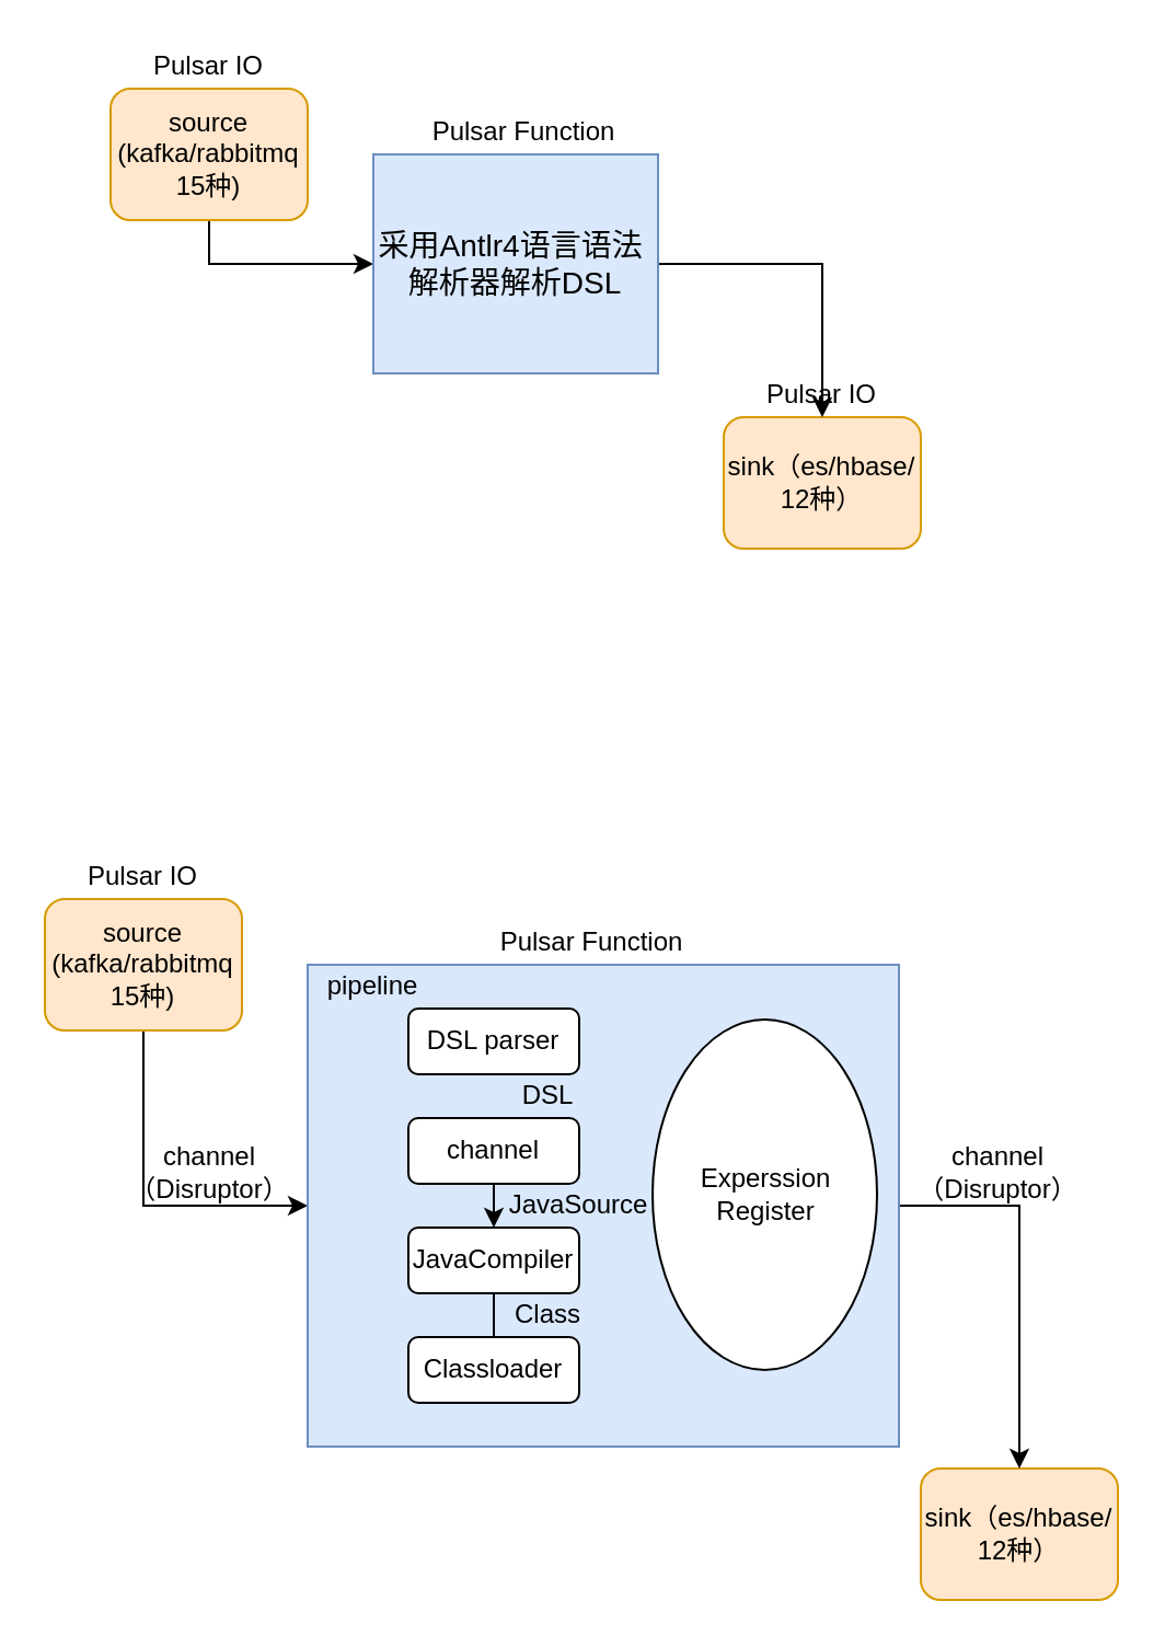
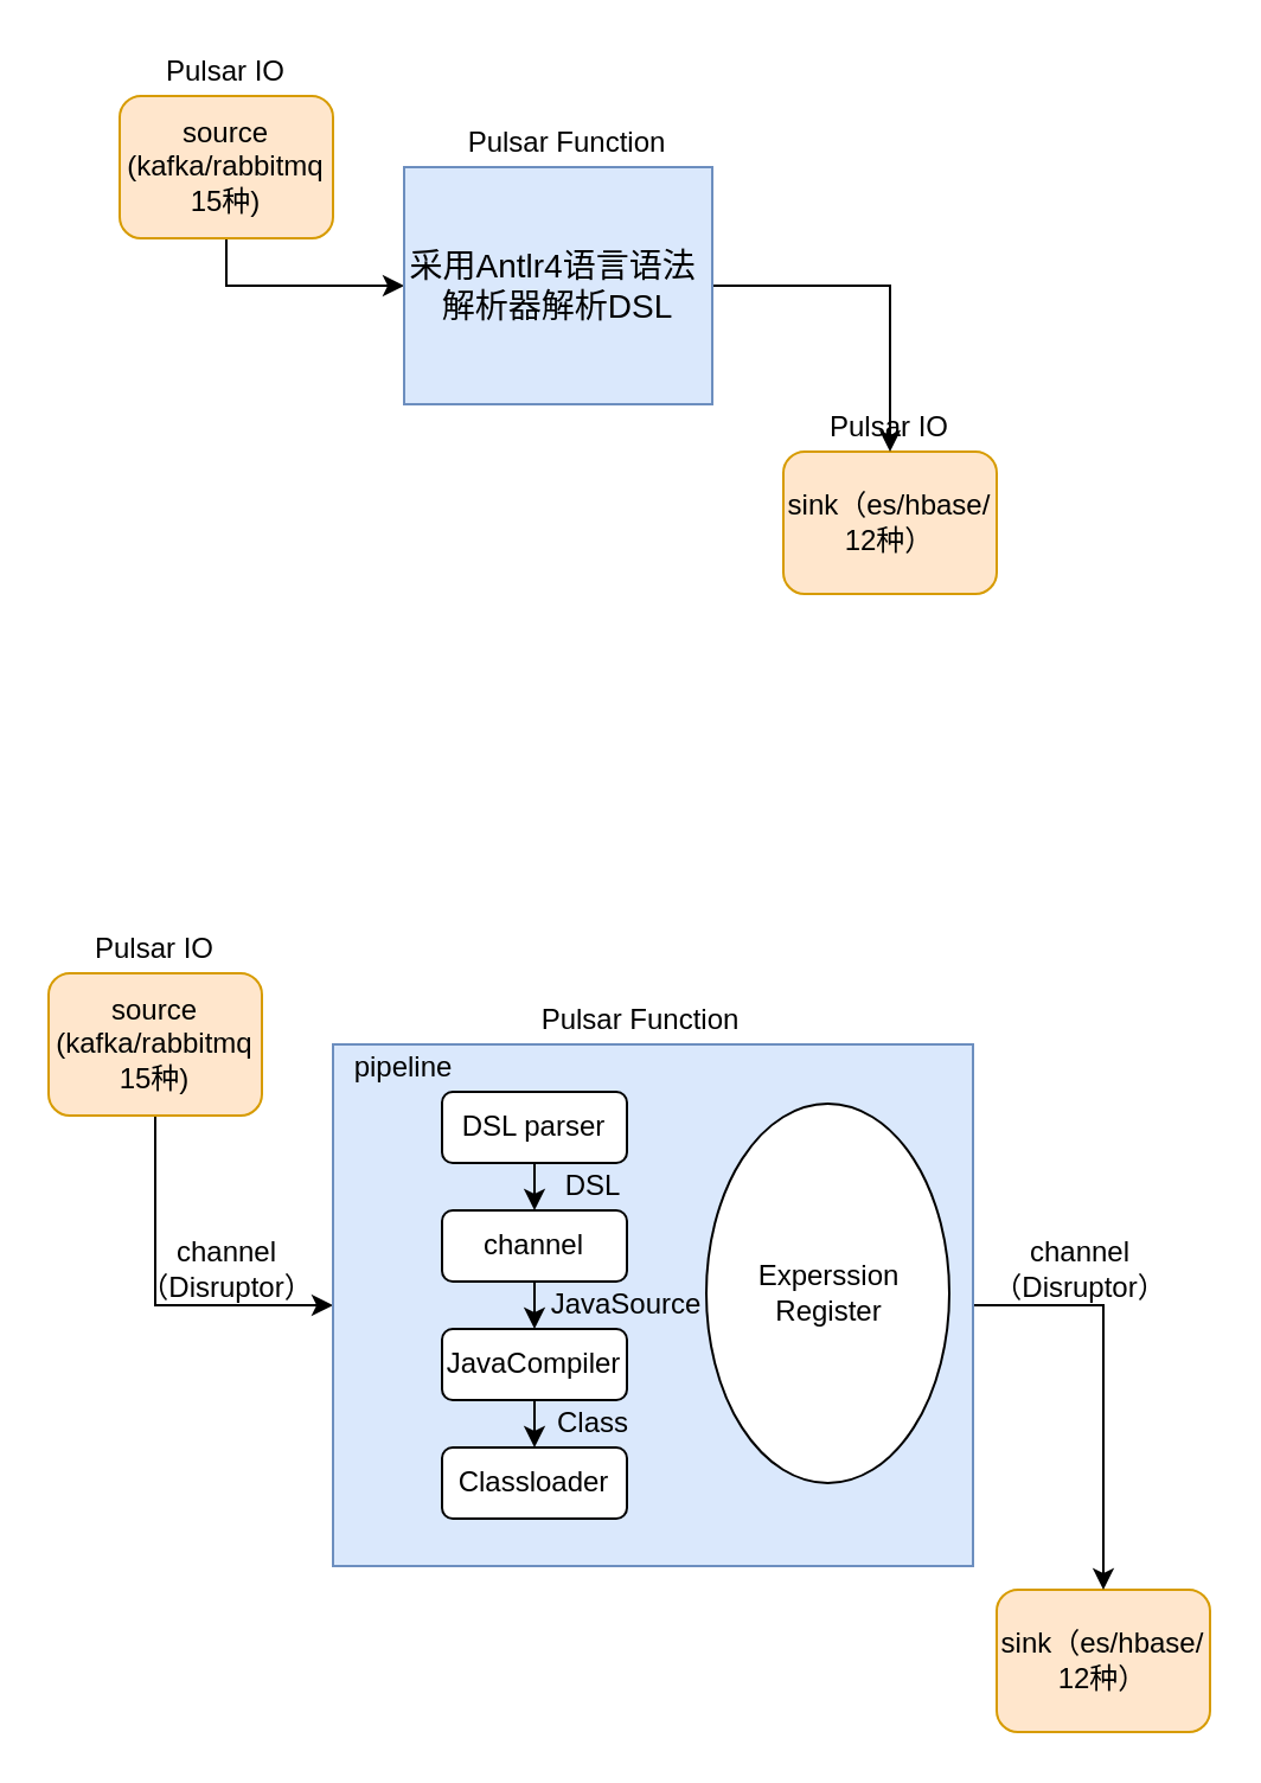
+ <mxCell id="18" style="edgeStyle=orthogonalEdgeStyle;rounded=0;orthogonalLoop=1;jettySize=auto;html=1;exitX=0.5;exitY=1;exitDx=0;exitDy=0;entryX=0.5;entryY=0;entryDx=0;entryDy=0;" edge="1" parent="1" source="19" target="21"><mxGeometry relative="1" as="geometry" /></mxCell>
- <mxCell id="22" style="edgeStyle=orthogonalEdgeStyle;rounded=0;orthogonalLoop=1;jettySize=auto;html=1;exitX=0.5;exitY=1;exitDx=0;exitDy=0;entryX=0.5;entryY=0;entryDx=0;entryDy=0;endArrow=none;" edge="1" parent="1" source="23" target="24"><mxGeometry relative="1" as="geometry" /></mxCell>
+ <mxCell id="22" style="edgeStyle=orthogonalEdgeStyle;rounded=0;orthogonalLoop=1;jettySize=auto;html=1;exitX=0.5;exitY=1;exitDx=0;exitDy=0;entryX=0.5;entryY=0;entryDx=0;entryDy=0;" edge="1" parent="1" source="23" target="24"><mxGeometry relative="1" as="geometry" /></mxCell>
